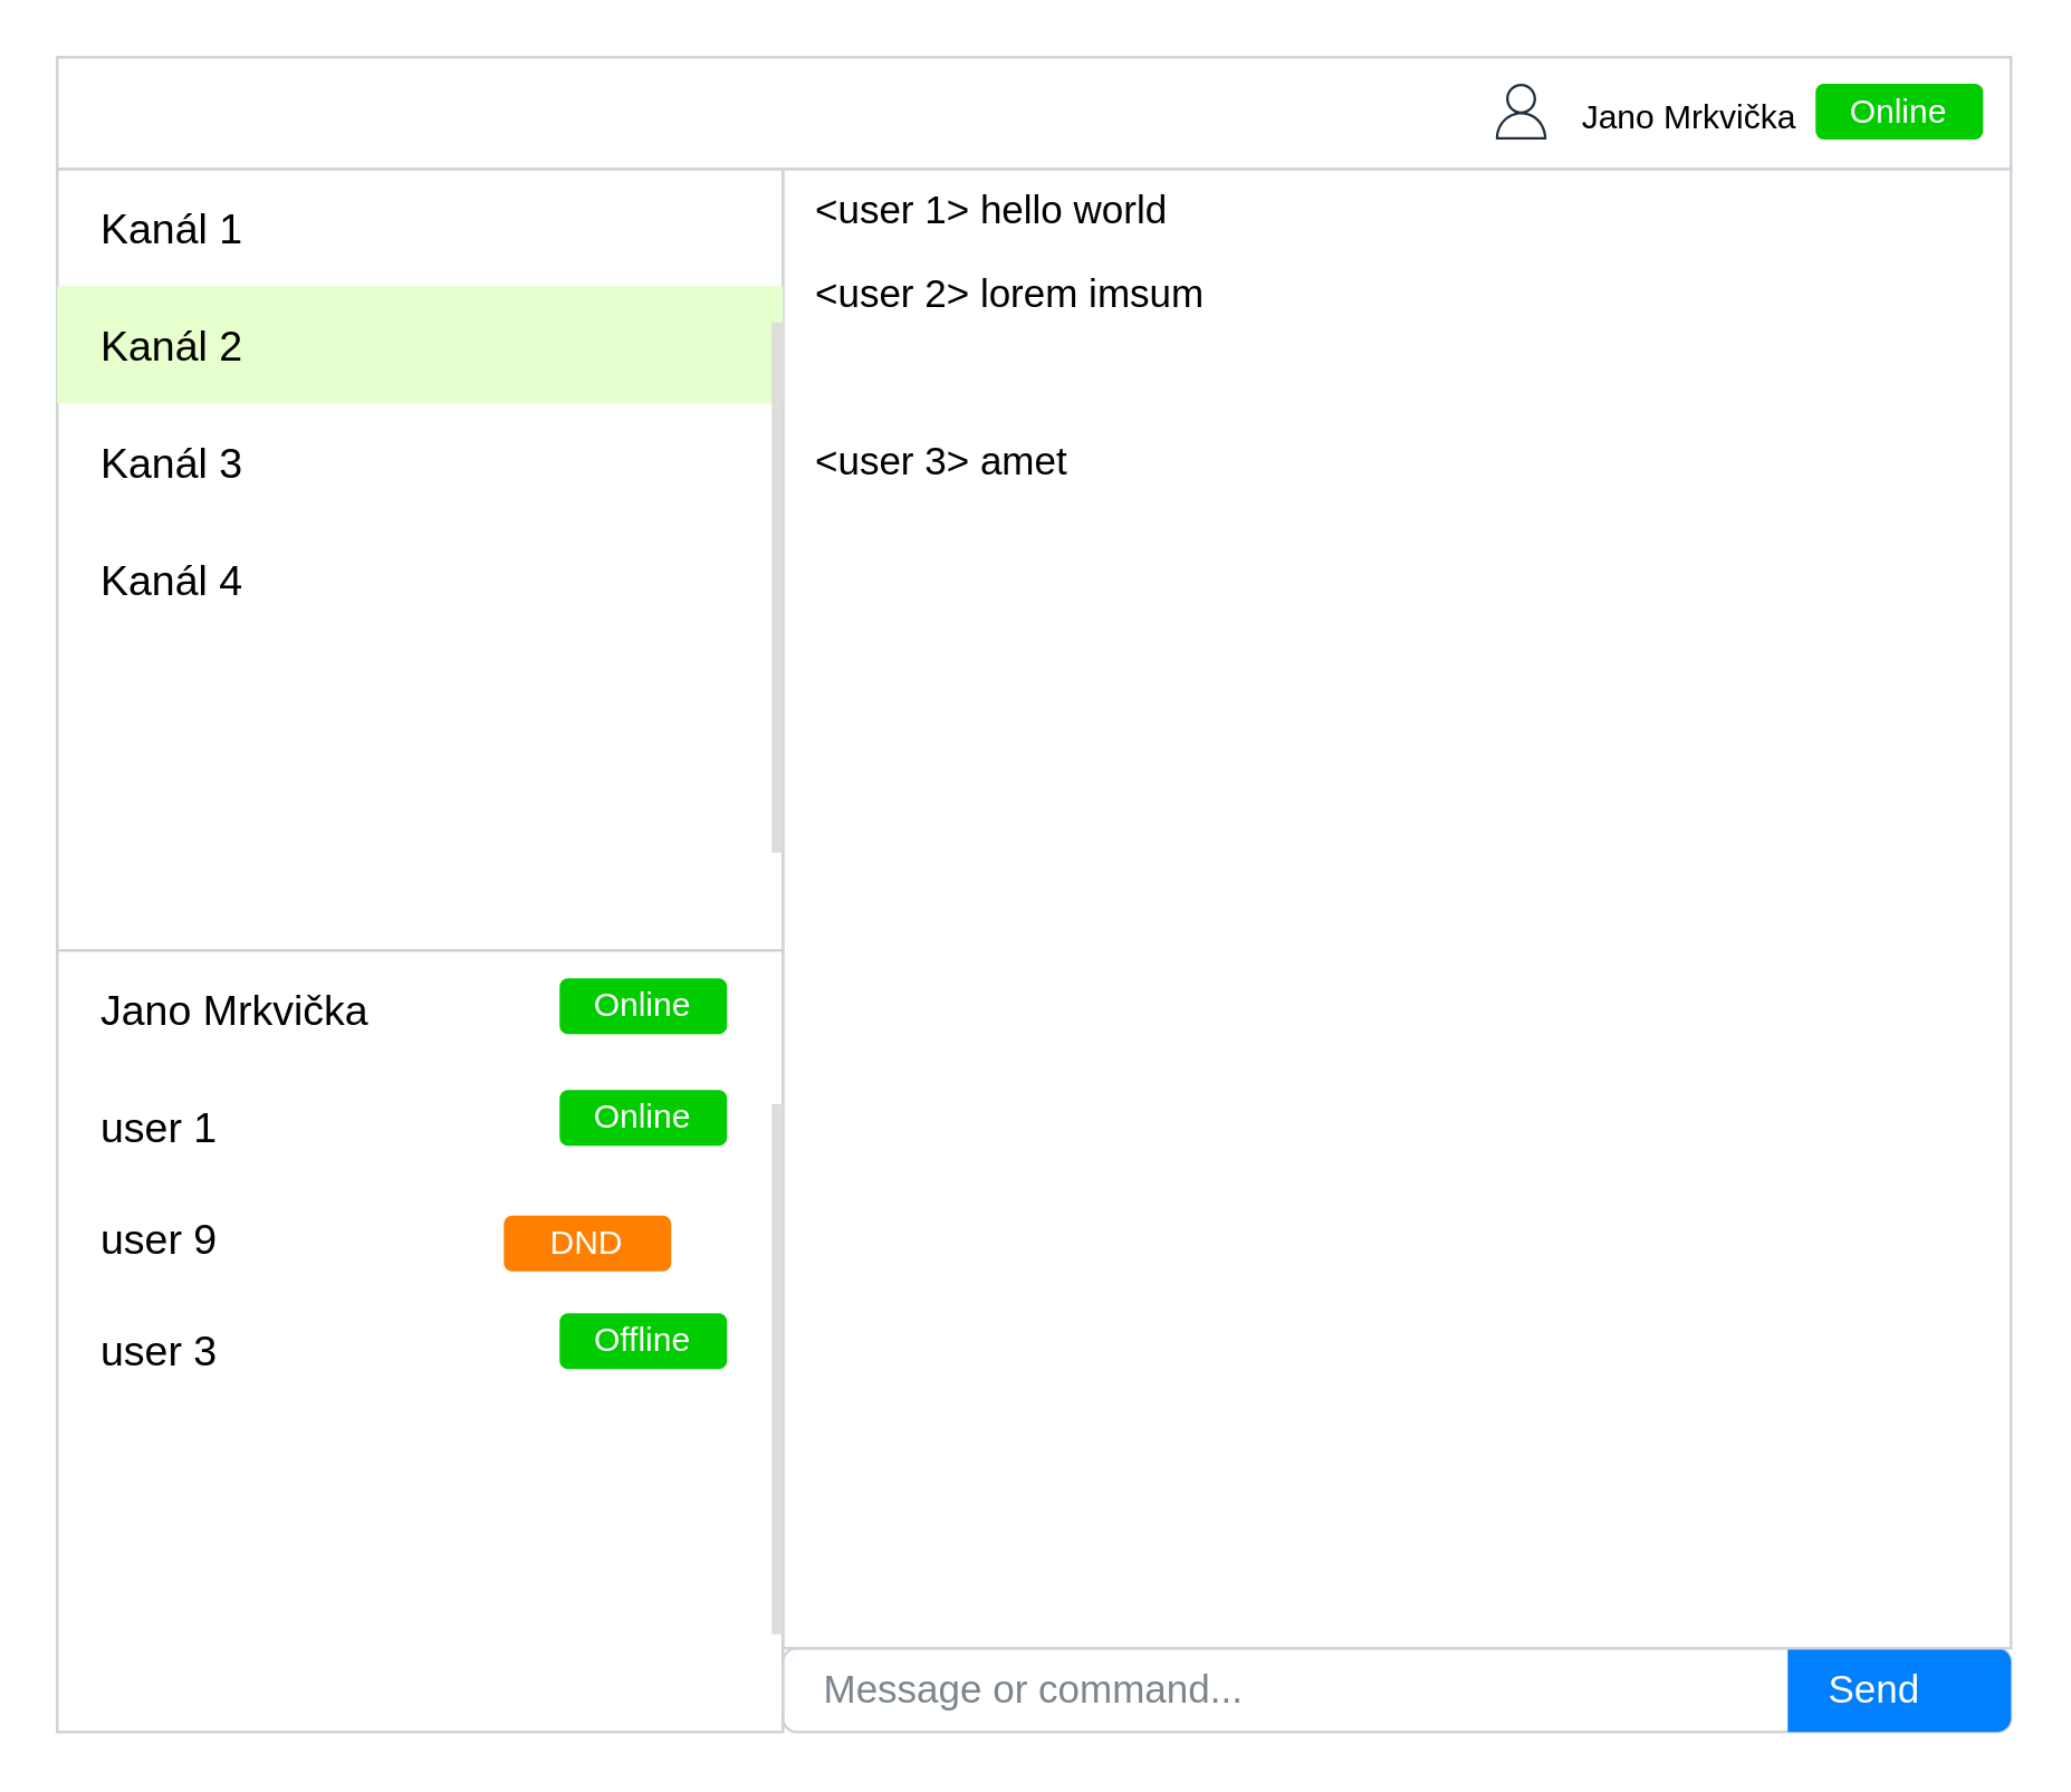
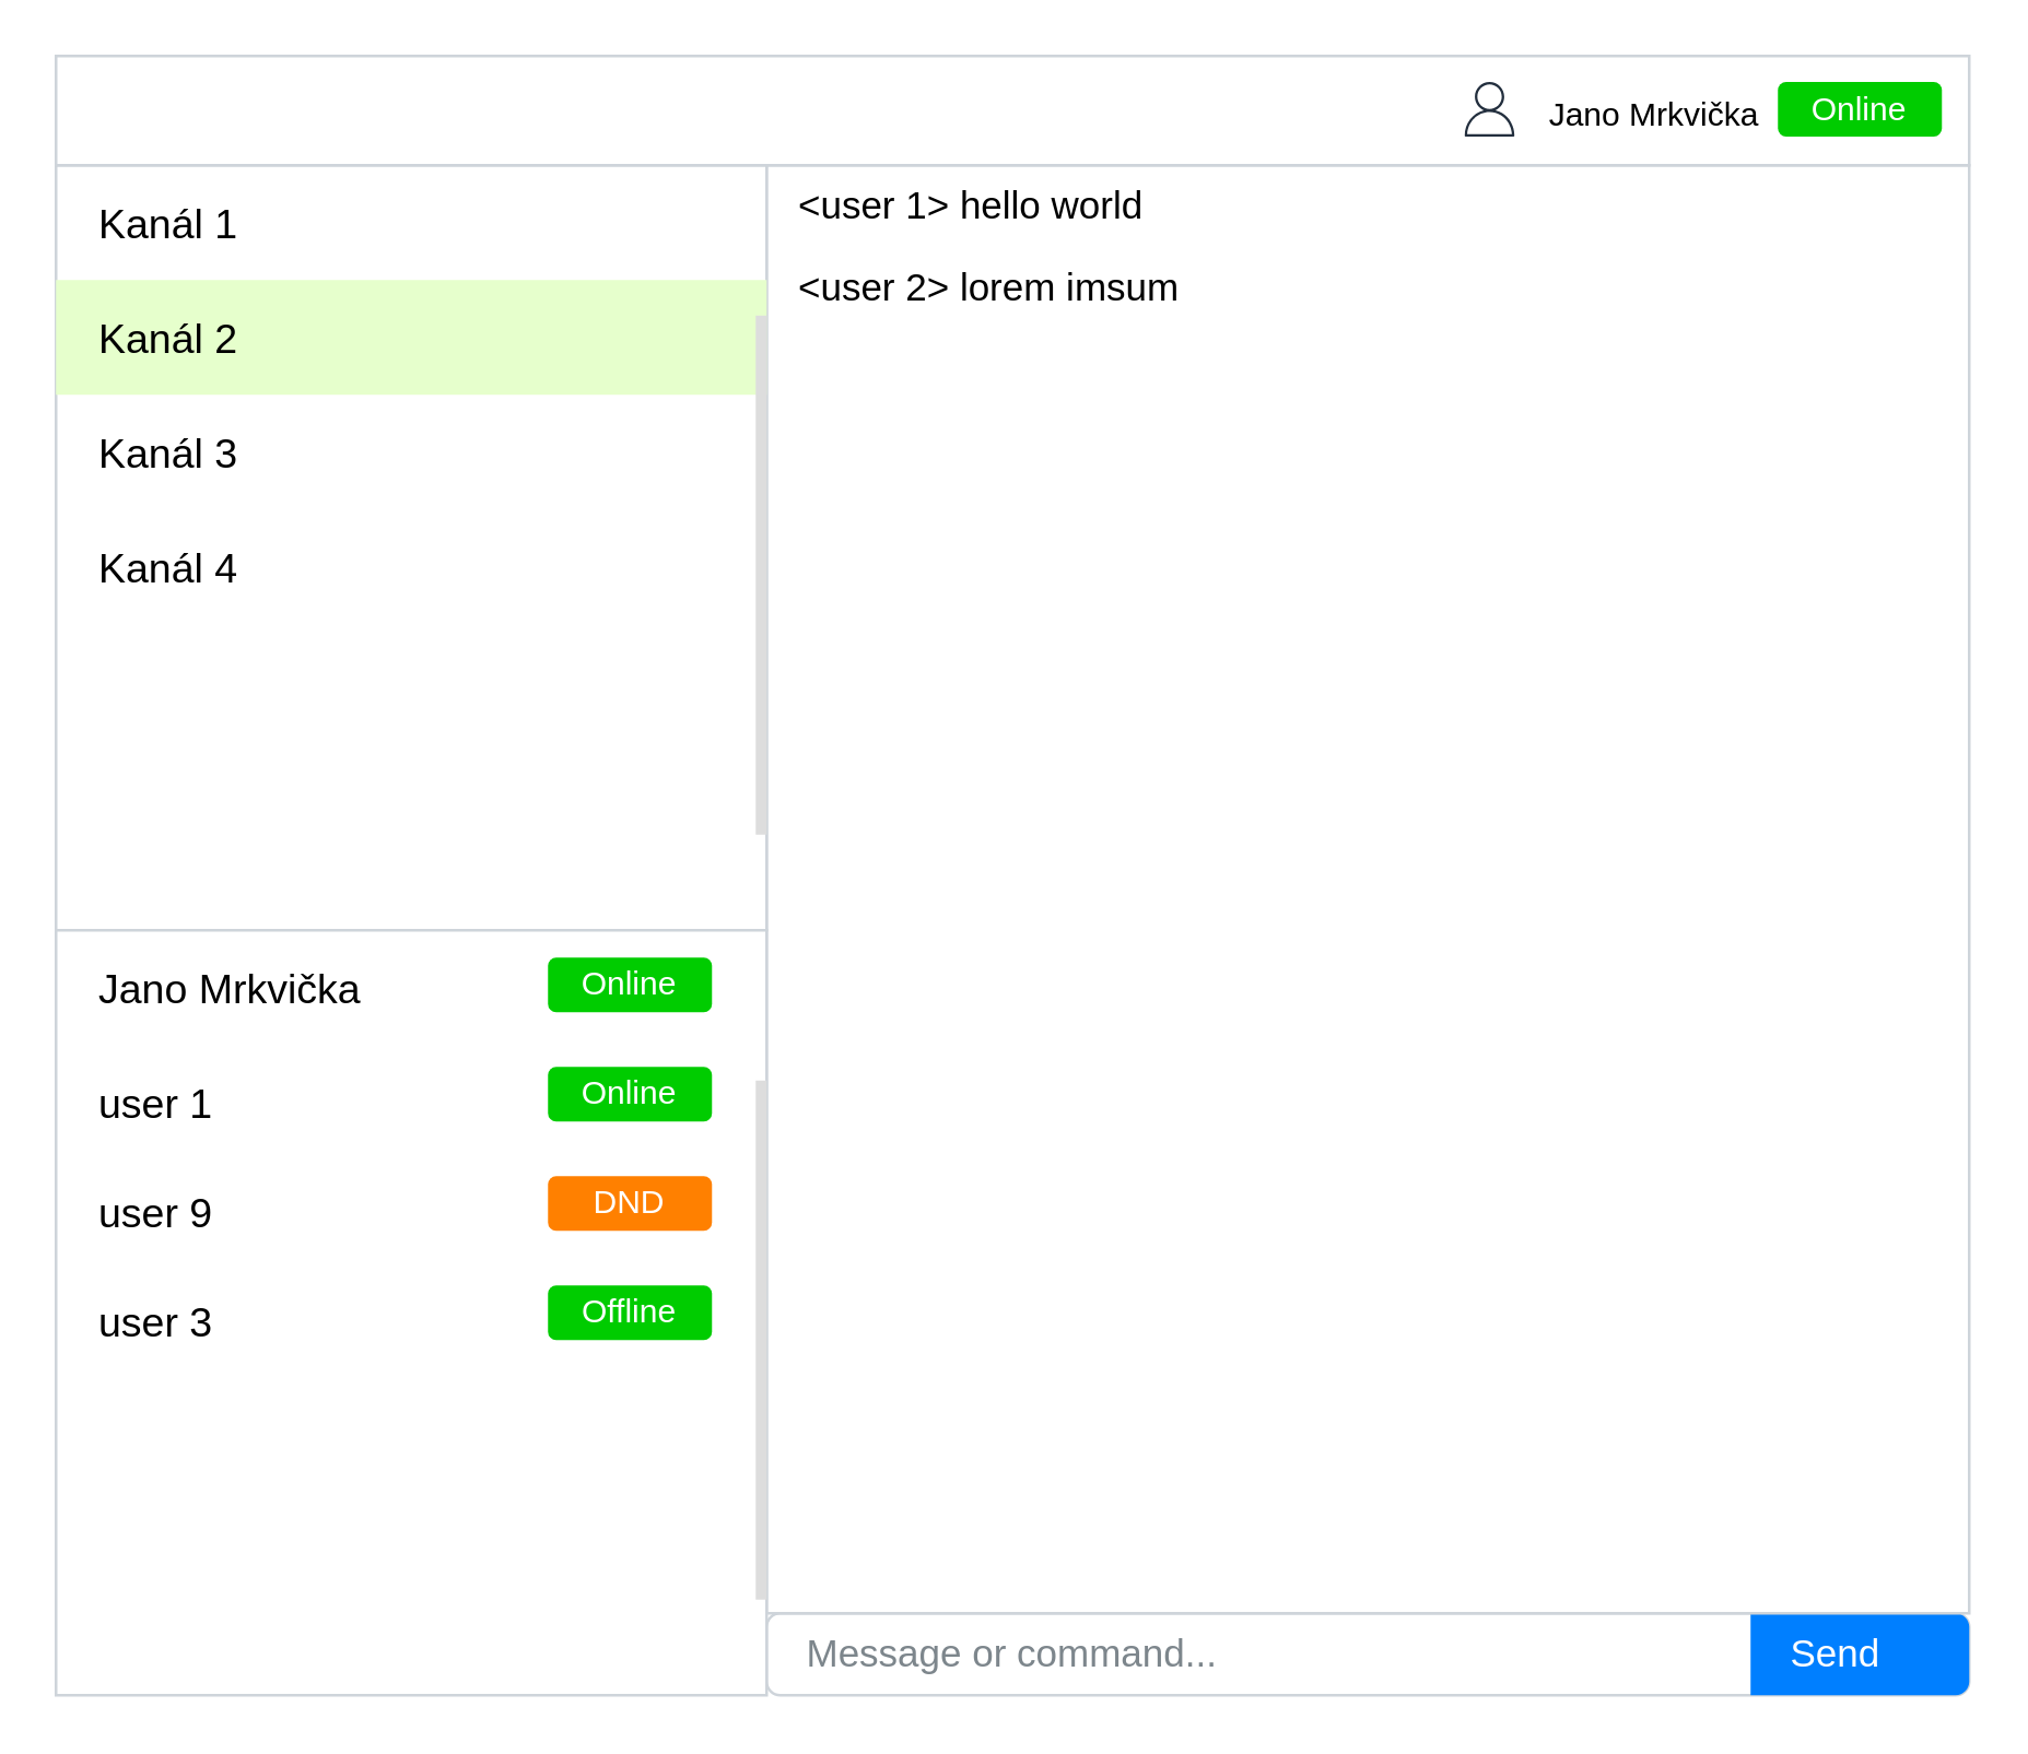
- <mxCell id="13" value="&amp;lt;user 3&amp;gt; amet" style="text;html=1;strokeColor=none;fillColor=none;align=left;verticalAlign=middle;whiteSpace=wrap;rounded=0;fontSize=14;" vertex="1" parent="1"><mxGeometry x="290" y="150" width="430" height="30" as="geometry" /></mxCell>
- <mxCell id="25" value="DND" style="rounded=1;whiteSpace=wrap;html=1;fillColor=#FF8000;strokeColor=none;fontColor=#FFFFFF;" vertex="1" parent="1"><mxGeometry x="180" y="435" width="60" height="20" as="geometry" /></mxCell>
+ <mxCell id="25" value="DND" style="rounded=1;whiteSpace=wrap;html=1;fillColor=#FF8000;strokeColor=none;fontColor=#FFFFFF;" vertex="1" parent="1"><mxGeometry x="200" y="430" width="60" height="20" as="geometry" /></mxCell>
